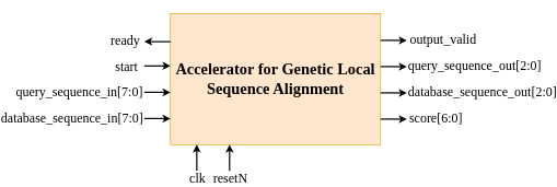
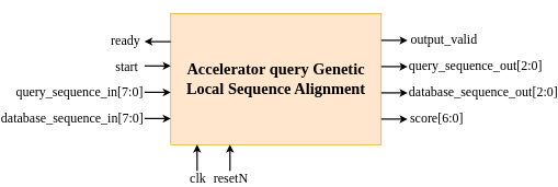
- <mxCell id="2" value="&lt;font style=&quot;font-size: 24px;&quot;&gt;&lt;b style=&quot;font-size: 24px;&quot;&gt;Accelerator for Genetic Local Sequence Alignment&lt;/b&gt;&lt;/font&gt;" style="rounded=0;whiteSpace=wrap;html=1;fillColor=#ffe6cc;strokeColor=#d79b00;fontSize=24;fontFamily=Garamond;" parent="1" vertex="1"><mxGeometry x="60" y="20" width="320" height="200" as="geometry" /></mxCell>
+ <mxCell id="2" value="&lt;font style=&quot;font-size: 24px;&quot;&gt;&lt;b style=&quot;font-size: 24px;&quot;&gt;Accelerator query Genetic Local Sequence Alignment&lt;/b&gt;&lt;/font&gt;" style="rounded=0;whiteSpace=wrap;html=1;fillColor=#ffe6cc;strokeColor=#d79b00;fontSize=24;fontFamily=Garamond;" parent="1" vertex="1"><mxGeometry x="60" y="20" width="320" height="200" as="geometry" /></mxCell>
